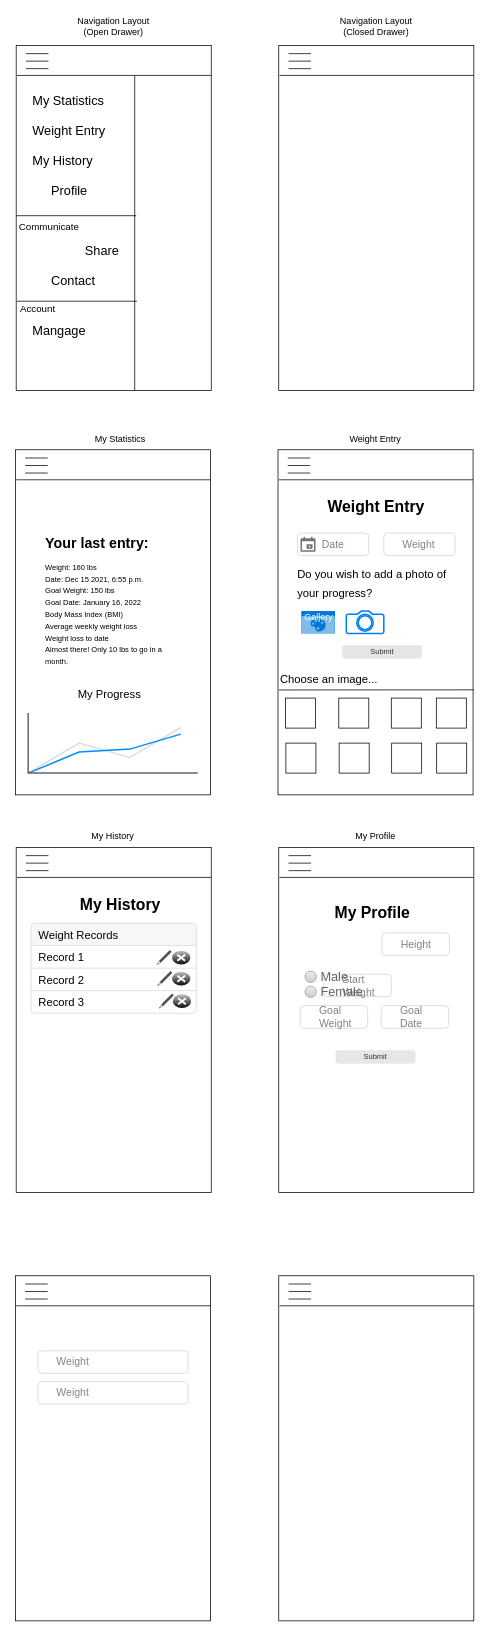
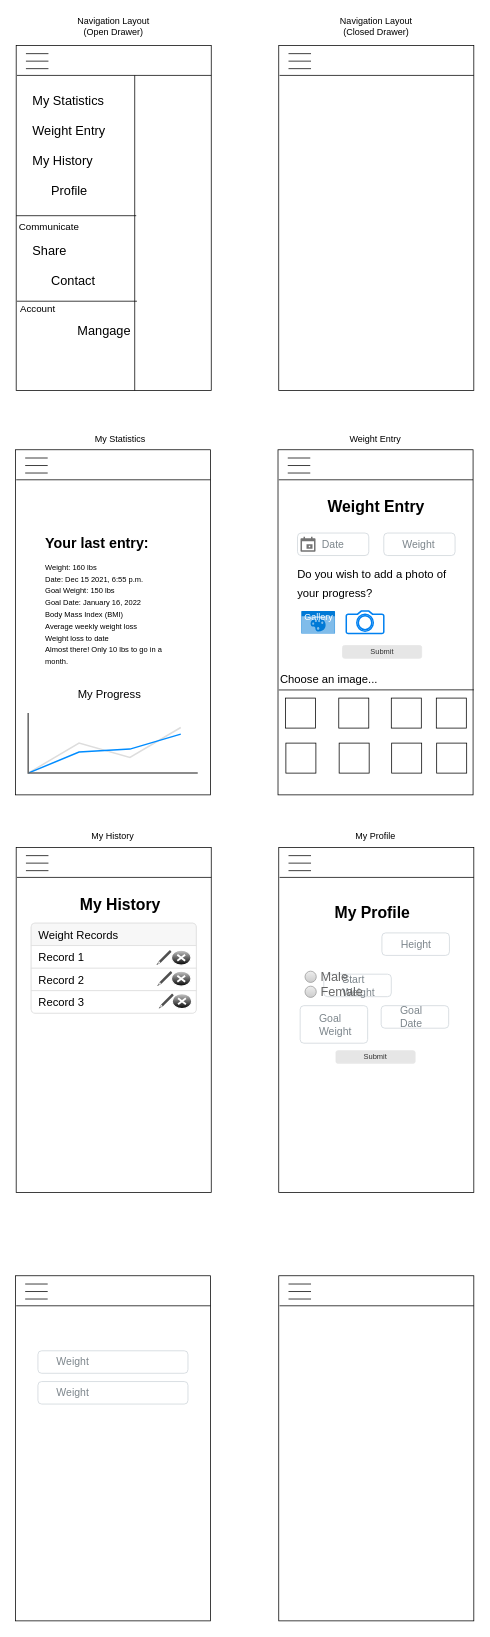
- <mxCell id="31" value="&lt;font style=&quot;font-size: 17px&quot;&gt;Share&lt;/font&gt;" style="text;html=1;strokeColor=none;fillColor=none;align=left;verticalAlign=middle;whiteSpace=wrap;rounded=0;" vertex="1" parent="1"><mxGeometry x="111" y="320" width="120" height="30" as="geometry" /></mxCell>
+ <mxCell id="31" value="&lt;font style=&quot;font-size: 17px&quot;&gt;Share&lt;/font&gt;" style="text;html=1;strokeColor=none;fillColor=none;align=left;verticalAlign=middle;whiteSpace=wrap;rounded=0;" vertex="1" parent="1"><mxGeometry x="41" y="320" width="120" height="30" as="geometry" /></mxCell>
- <mxCell id="35" value="&lt;font style=&quot;font-size: 17px&quot;&gt;Mangage&lt;/font&gt;" style="text;html=1;strokeColor=none;fillColor=none;align=left;verticalAlign=middle;whiteSpace=wrap;rounded=0;" vertex="1" parent="1"><mxGeometry x="41" y="426" width="120" height="30" as="geometry" /></mxCell>
+ <mxCell id="35" value="&lt;font style=&quot;font-size: 17px&quot;&gt;Mangage&lt;/font&gt;" style="text;html=1;strokeColor=none;fillColor=none;align=left;verticalAlign=middle;whiteSpace=wrap;rounded=0;" vertex="1" parent="1"><mxGeometry x="101" y="426" width="120" height="30" as="geometry" /></mxCell>
- <mxCell id="99" value="Goal Weight" style="html=1;shadow=0;dashed=0;shape=mxgraph.bootstrap.rrect;rSize=5;strokeColor=#CED4DA;html=1;whiteSpace=wrap;fillColor=#FFFFFF;fontColor=#7D868C;align=left;spacing=15;spacingLeft=10;fontSize=14;" vertex="1" parent="1"><mxGeometry x="399.5" y="1340" width="90" height="30" as="geometry" /></mxCell>
+ <mxCell id="99" value="Goal Weight" style="html=1;shadow=0;dashed=0;shape=mxgraph.bootstrap.rrect;rSize=5;strokeColor=#CED4DA;html=1;whiteSpace=wrap;fillColor=#FFFFFF;fontColor=#7D868C;align=left;spacing=15;spacingLeft=10;fontSize=14;" vertex="1" parent="1"><mxGeometry x="399.5" y="1340" width="90" height="50" as="geometry" /></mxCell>
